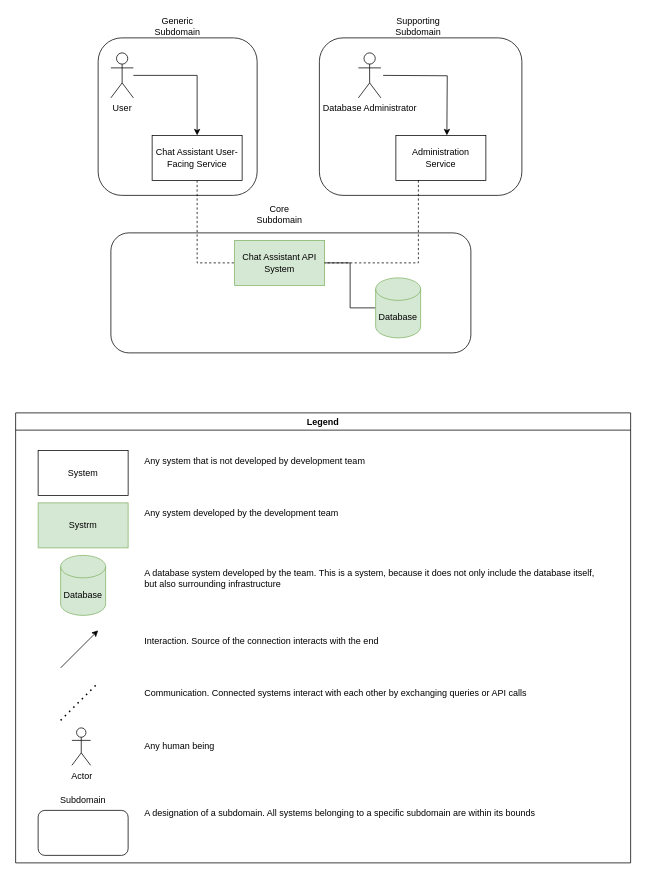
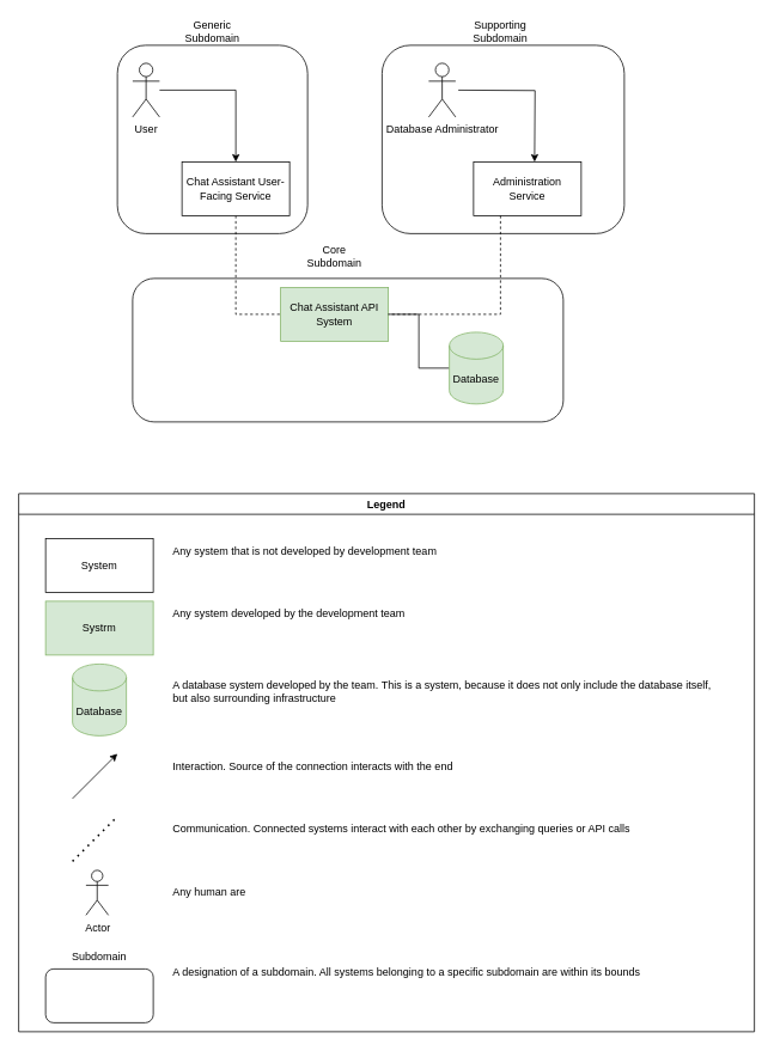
- <mxCell id="17" value="Any human being" style="text;html=1;align=left;verticalAlign=top;whiteSpace=wrap;rounded=0;" parent="5" vertex="1"><mxGeometry x="170" y="430" width="620" height="60" as="geometry" /></mxCell>
+ <mxCell id="17" value="Any human are" style="text;html=1;align=left;verticalAlign=top;whiteSpace=wrap;rounded=0;" parent="5" vertex="1"><mxGeometry x="170" y="430" width="620" height="60" as="geometry" /></mxCell>
